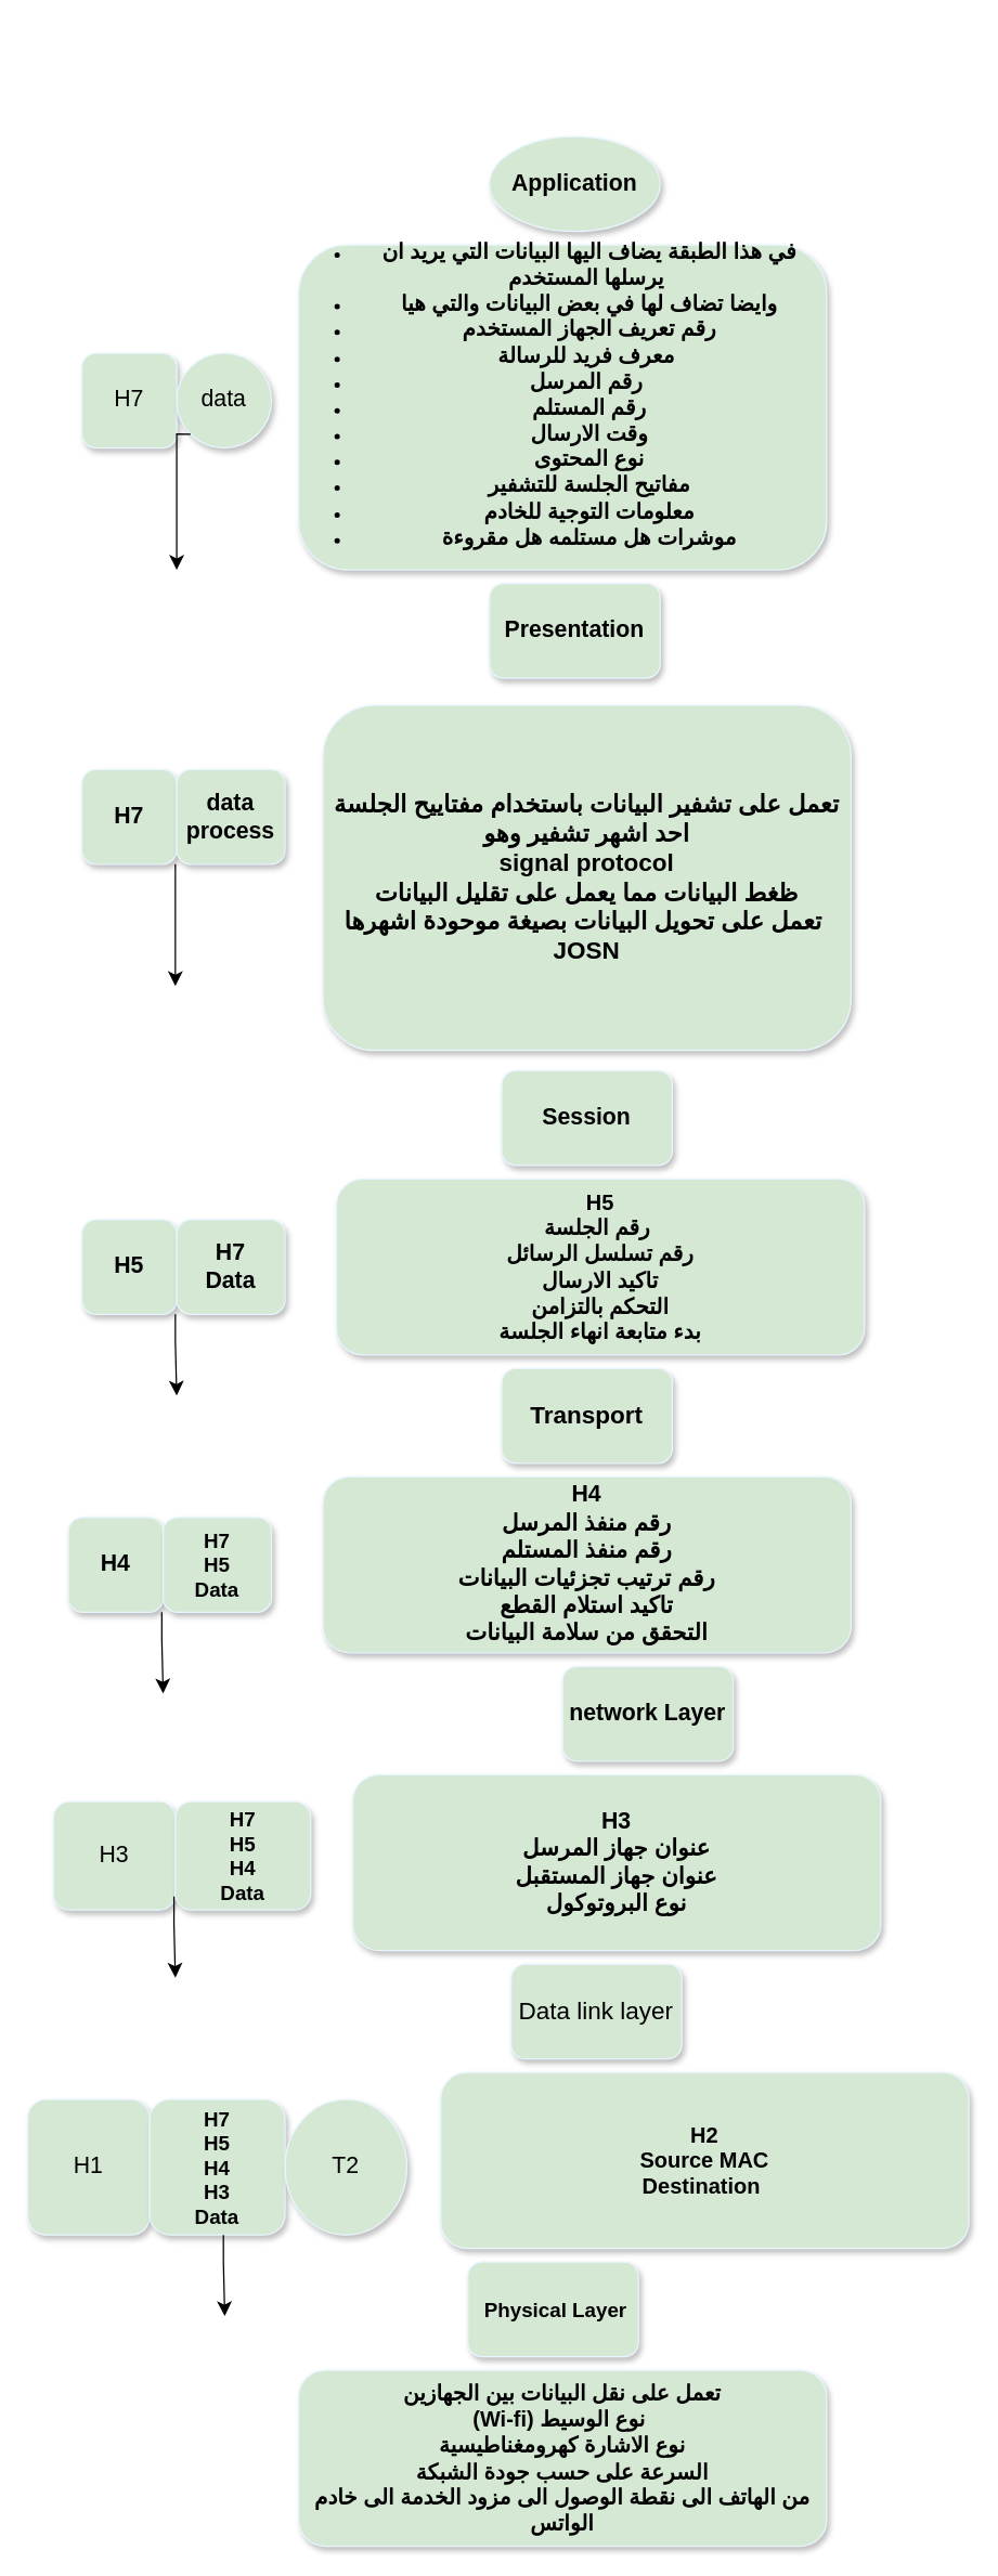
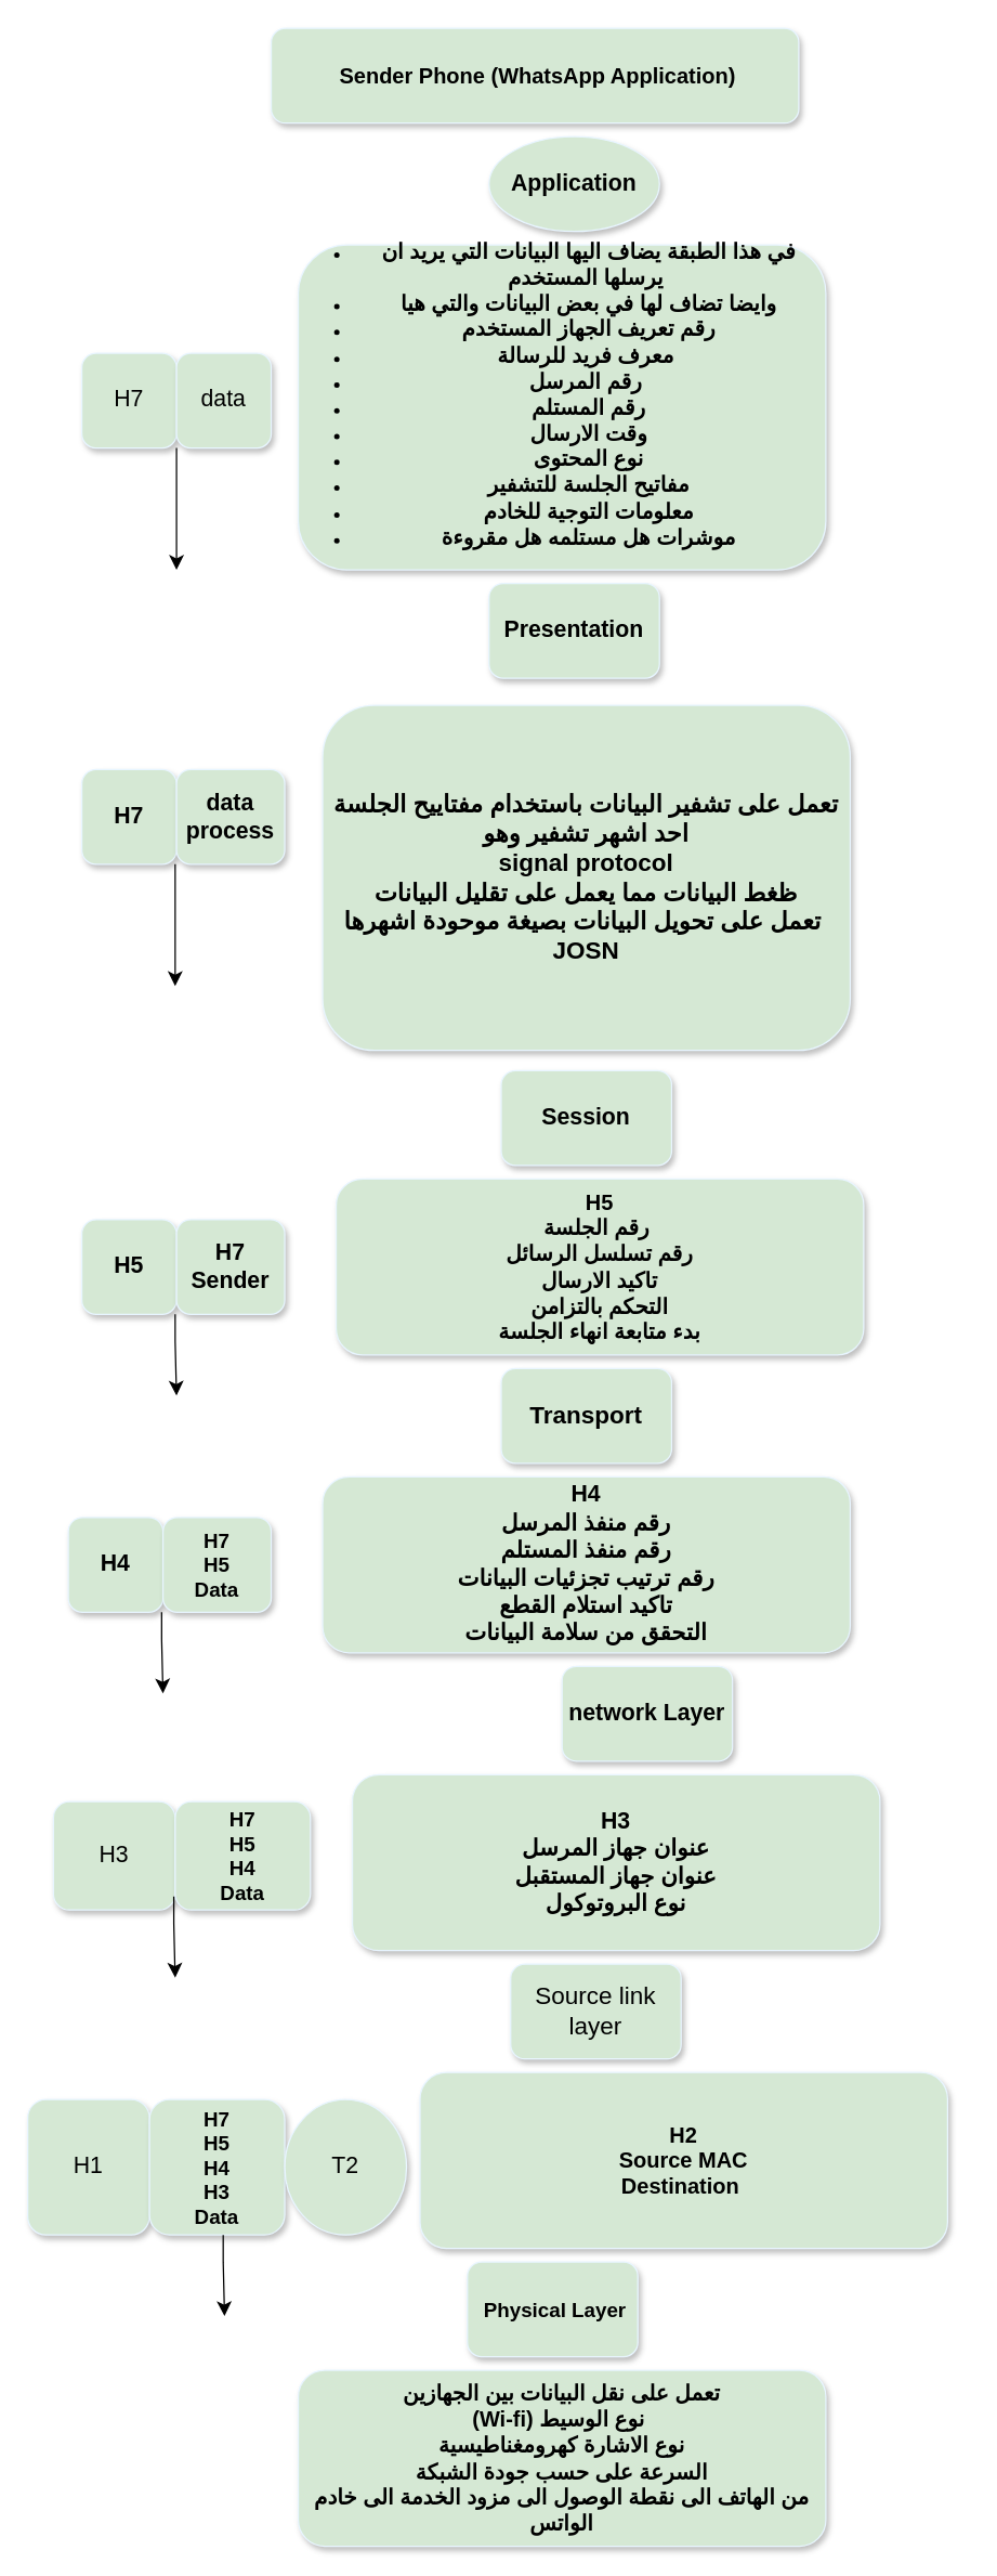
+ <mxCell id="2" value="&lt;font style=&quot;font-size: 16px;&quot;&gt;&lt;b&gt;&amp;nbsp;Sender Phone (WhatsApp Application)&lt;/b&gt;&lt;/font&gt;" style="rounded=1;whiteSpace=wrap;html=1;fillColor=#d5e8d4;strokeColor=#E8F5FF;gradientColor=none;gradientDirection=south;glass=0;shadow=1;" vertex="1" parent="1"><mxGeometry x="200" y="20" width="390" height="70" as="geometry" /></mxCell>
- <mxCell id="4" value="&lt;font style=&quot;font-size: 17px;&quot;&gt;data&lt;/font&gt;" style="ellipse;whiteSpace=wrap;html=1;fillColor=#d5e8d4;strokeColor=#E8F5FF;gradientColor=none;gradientDirection=south;glass=0;shadow=1;" vertex="1" parent="1"><mxGeometry x="130" y="260" width="70" height="70" as="geometry" /></mxCell>
+ <mxCell id="4" value="&lt;font style=&quot;font-size: 17px;&quot;&gt;data&lt;/font&gt;" style="rounded=1;whiteSpace=wrap;html=1;fillColor=#d5e8d4;strokeColor=#E8F5FF;gradientColor=none;gradientDirection=south;glass=0;shadow=1;" vertex="1" parent="1"><mxGeometry x="130" y="260" width="70" height="70" as="geometry" /></mxCell>
- <mxCell id="14" value="&lt;span style=&quot;font-size: 17px;&quot;&gt;&lt;b&gt;H7&lt;/b&gt;&lt;/span&gt;&lt;div&gt;&lt;span style=&quot;font-size: 17px;&quot;&gt;&lt;b&gt;Data&lt;/b&gt;&lt;/span&gt;&lt;/div&gt;" style="rounded=1;whiteSpace=wrap;html=1;fillColor=#d5e8d4;strokeColor=#E8F5FF;gradientColor=none;gradientDirection=south;glass=0;shadow=1;" vertex="1" parent="1"><mxGeometry x="130" y="900" width="80" height="70" as="geometry" /></mxCell>
+ <mxCell id="14" value="&lt;span style=&quot;font-size: 17px;&quot;&gt;&lt;b&gt;H7&lt;/b&gt;&lt;/span&gt;&lt;div&gt;&lt;span style=&quot;font-size: 17px;&quot;&gt;&lt;b&gt;Sender&lt;/b&gt;&lt;/span&gt;&lt;/div&gt;" style="rounded=1;whiteSpace=wrap;html=1;fillColor=#d5e8d4;strokeColor=#E8F5FF;gradientColor=none;gradientDirection=south;glass=0;shadow=1;" vertex="1" parent="1"><mxGeometry x="130" y="900" width="80" height="70" as="geometry" /></mxCell>
- <mxCell id="32" value="&lt;font style=&quot;font-size: 18px;&quot;&gt;Data link layer&lt;/font&gt;" style="rounded=1;whiteSpace=wrap;html=1;fillColor=#d5e8d4;strokeColor=#E8F5FF;gradientColor=none;gradientDirection=south;glass=0;shadow=1;" vertex="1" parent="1"><mxGeometry x="377" y="1450" width="126" height="70" as="geometry" /></mxCell>
+ <mxCell id="32" value="&lt;font style=&quot;font-size: 18px;&quot;&gt;Source link layer&lt;/font&gt;" style="rounded=1;whiteSpace=wrap;html=1;fillColor=#d5e8d4;strokeColor=#E8F5FF;gradientColor=none;gradientDirection=south;glass=0;shadow=1;" vertex="1" parent="1"><mxGeometry x="377" y="1450" width="126" height="70" as="geometry" /></mxCell>
- <mxCell id="31" value="&lt;div&gt;&lt;font style=&quot;font-size: 16px;&quot;&gt;&lt;b&gt;H2&lt;/b&gt;&lt;/font&gt;&lt;/div&gt;&lt;div&gt;&lt;font style=&quot;font-size: 16px;&quot;&gt;&lt;b&gt;Source MAC&lt;/b&gt;&lt;/font&gt;&lt;/div&gt;&lt;div&gt;&lt;font style=&quot;font-size: 16px;&quot;&gt;&lt;b&gt;Destination&amp;nbsp;&lt;/b&gt;&lt;/font&gt;&lt;/div&gt;" style="rounded=1;whiteSpace=wrap;html=1;fillColor=#d5e8d4;strokeColor=#E8F5FF;gradientColor=none;gradientDirection=south;glass=0;shadow=1;align=center;" vertex="1" parent="1"><mxGeometry x="325" y="1530" width="390" height="130" as="geometry" /></mxCell>
+ <mxCell id="31" value="&lt;div&gt;&lt;font style=&quot;font-size: 16px;&quot;&gt;&lt;b&gt;H2&lt;/b&gt;&lt;/font&gt;&lt;/div&gt;&lt;div&gt;&lt;font style=&quot;font-size: 16px;&quot;&gt;&lt;b&gt;Source MAC&lt;/b&gt;&lt;/font&gt;&lt;/div&gt;&lt;div&gt;&lt;font style=&quot;font-size: 16px;&quot;&gt;&lt;b&gt;Destination&amp;nbsp;&lt;/b&gt;&lt;/font&gt;&lt;/div&gt;" style="rounded=1;whiteSpace=wrap;html=1;fillColor=#d5e8d4;strokeColor=#E8F5FF;gradientColor=none;gradientDirection=south;glass=0;shadow=1;align=center;" vertex="1" parent="1"><mxGeometry x="310" y="1530" width="390" height="130" as="geometry" /></mxCell>
